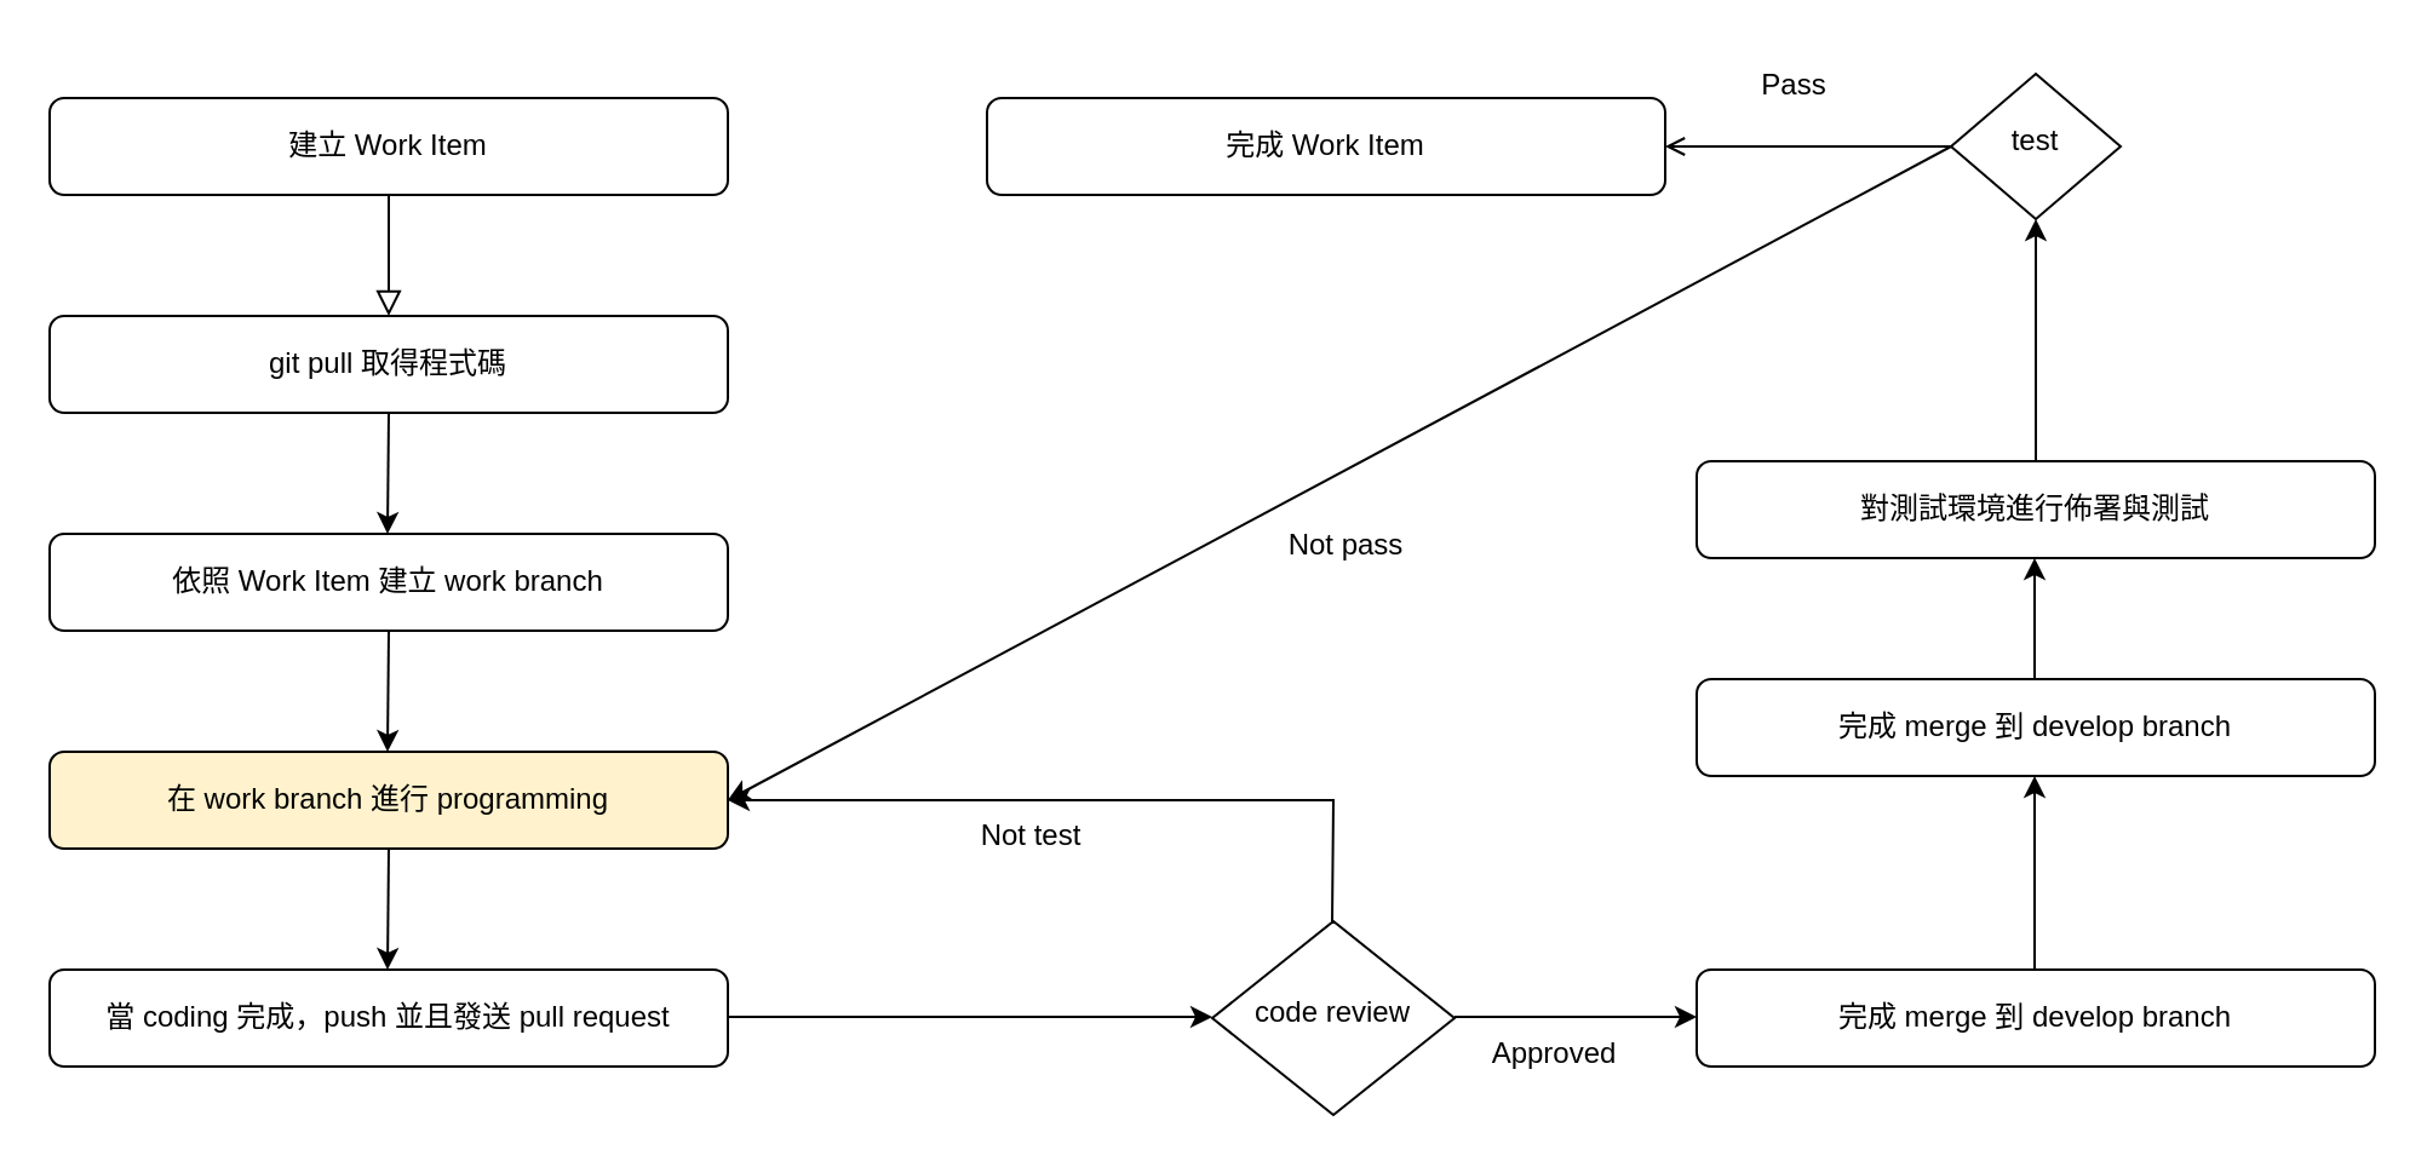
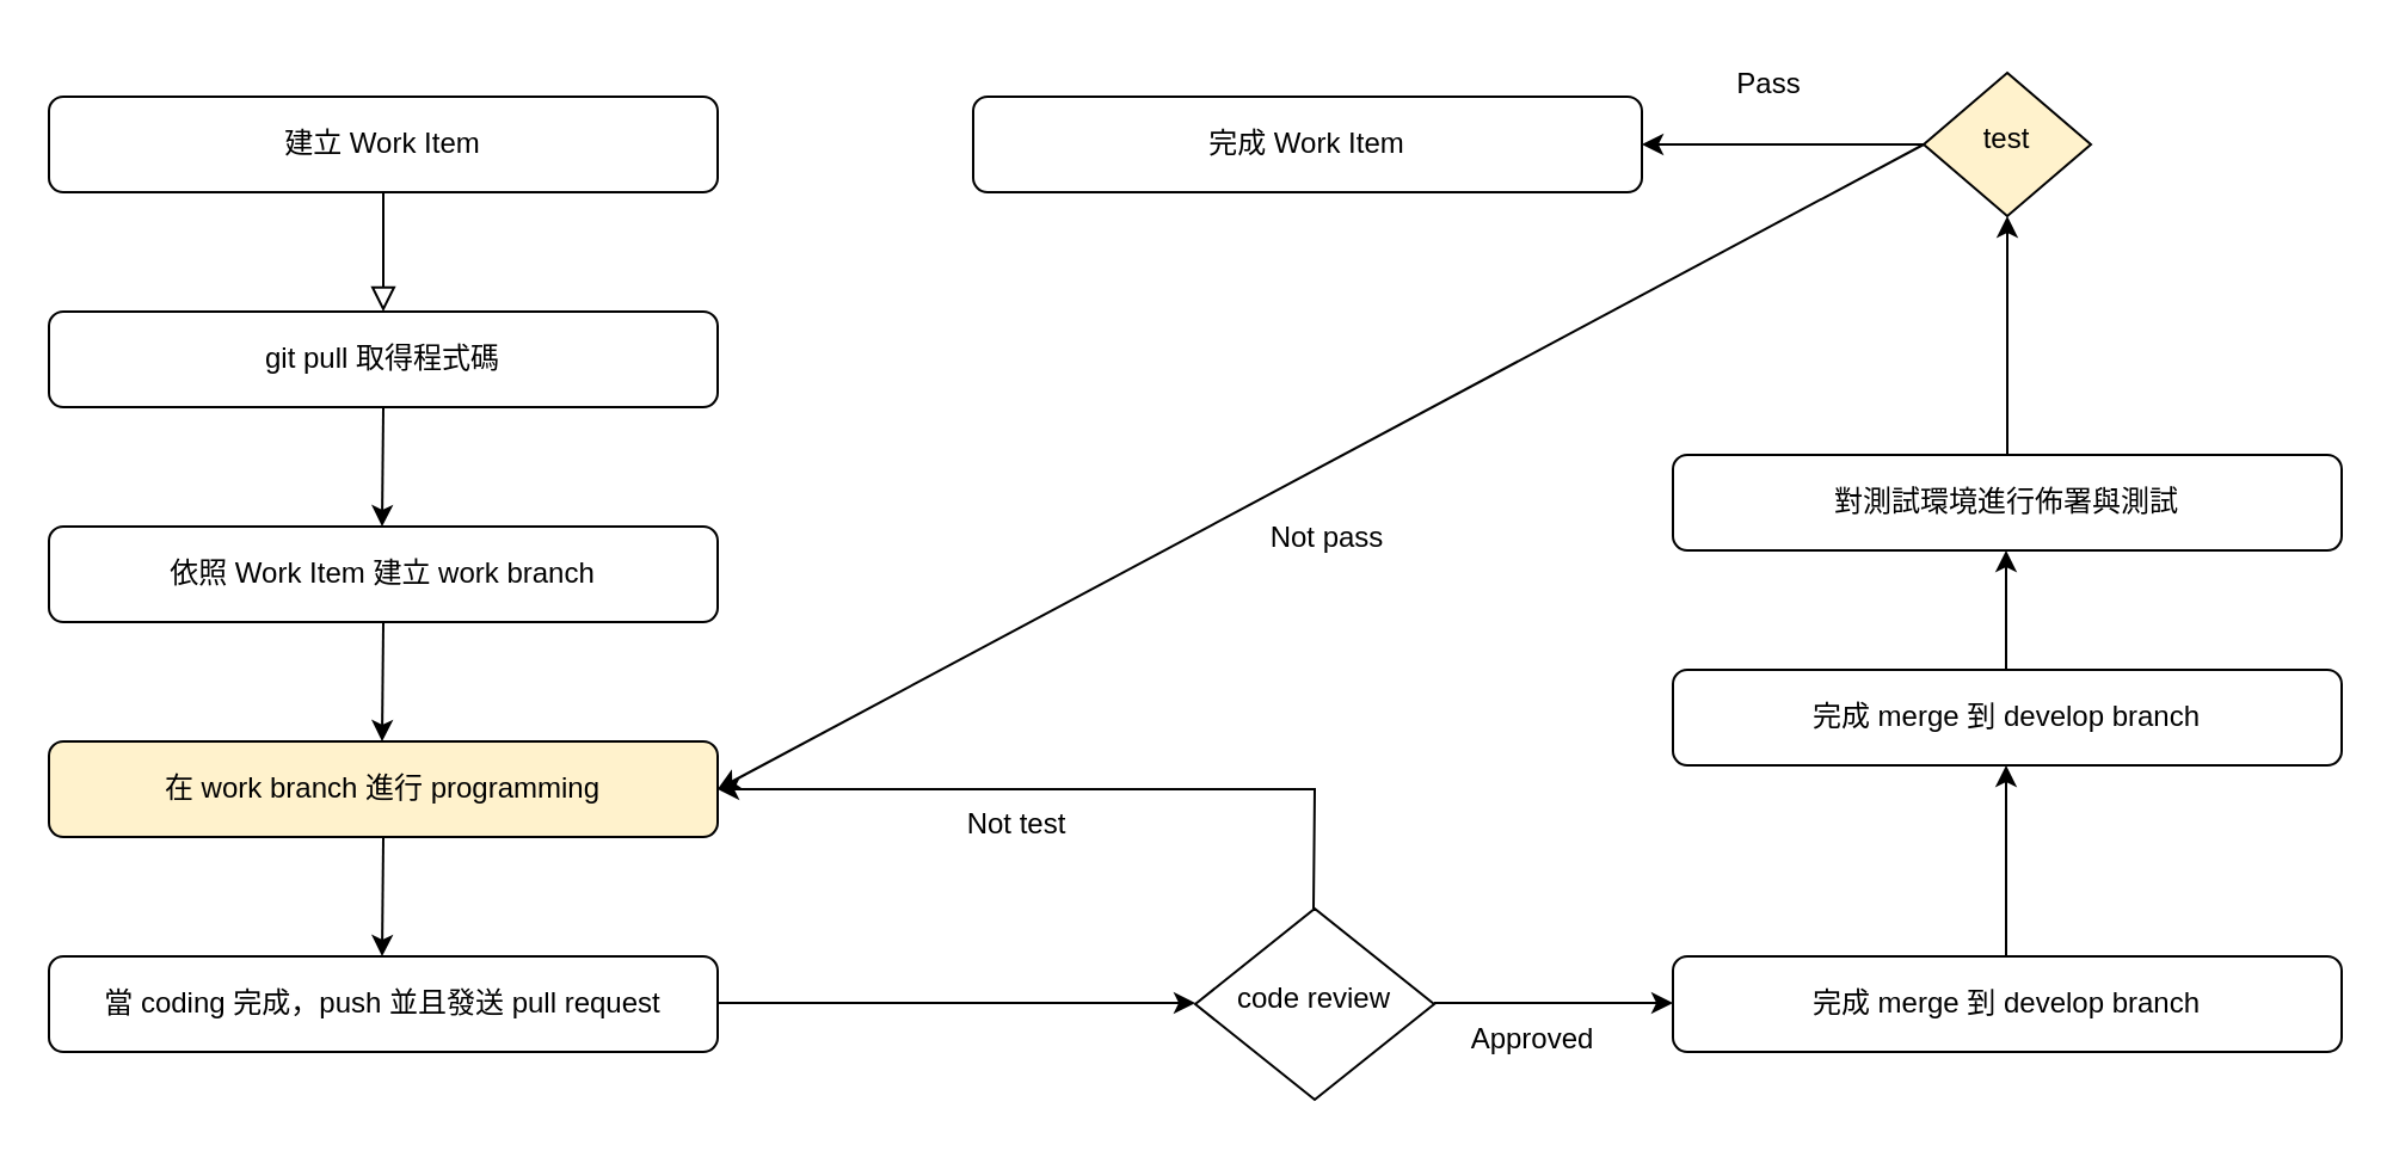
- <mxCell id="25" value="" style="endArrow=open;html=1;rounded=0;exitX=0;exitY=0.5;exitDx=0;exitDy=0;entryX=1;entryY=0.5;entryDx=0;entryDy=0;" edge="1" parent="1" source="22" target="23"><mxGeometry width="50" height="50" relative="1" as="geometry"><mxPoint x="800" y="69.5" as="sourcePoint" /><mxPoint x="687" y="69.5" as="targetPoint" /></mxGeometry></mxCell>
+ <mxCell id="25" value="" style="endArrow=classic;html=1;rounded=0;exitX=0;exitY=0.5;exitDx=0;exitDy=0;entryX=1;entryY=0.5;entryDx=0;entryDy=0;" edge="1" parent="1" source="22" target="23"><mxGeometry width="50" height="50" relative="1" as="geometry"><mxPoint x="800" y="69.5" as="sourcePoint" /><mxPoint x="687" y="69.5" as="targetPoint" /></mxGeometry></mxCell>
- <mxCell id="22" value="test" style="rhombus;whiteSpace=wrap;html=1;shadow=0;fontFamily=Helvetica;fontSize=12;align=center;strokeWidth=1;spacing=6;spacingTop=-4;" vertex="1" parent="1"><mxGeometry x="805" y="30" width="70" height="60" as="geometry" /></mxCell>
+ <mxCell id="22" value="test" style="rhombus;whiteSpace=wrap;html=1;shadow=0;fontFamily=Helvetica;fontSize=12;align=center;strokeWidth=1;spacing=6;spacingTop=-4;fillColor=#fff2cc;" vertex="1" parent="1"><mxGeometry x="805" y="30" width="70" height="60" as="geometry" /></mxCell>
